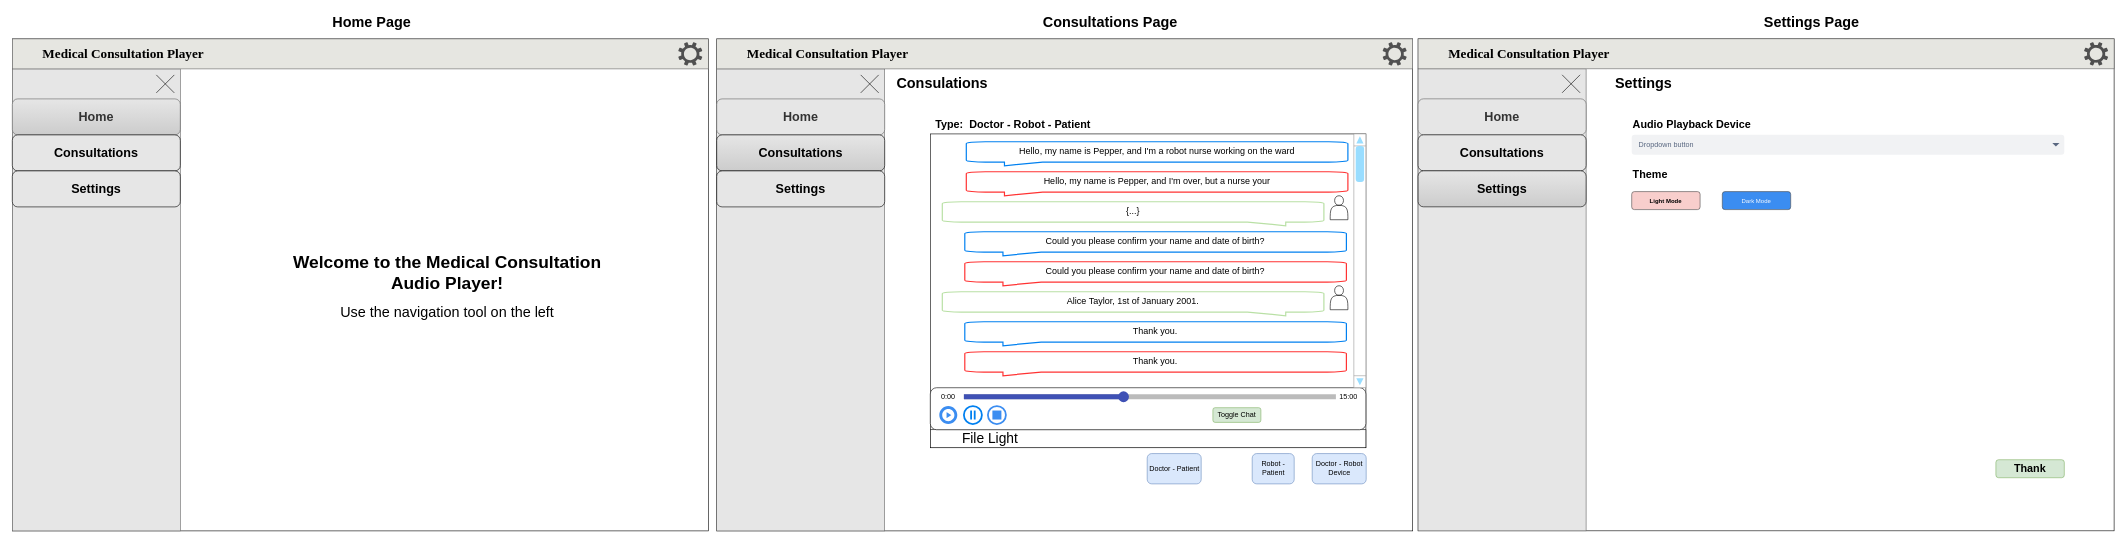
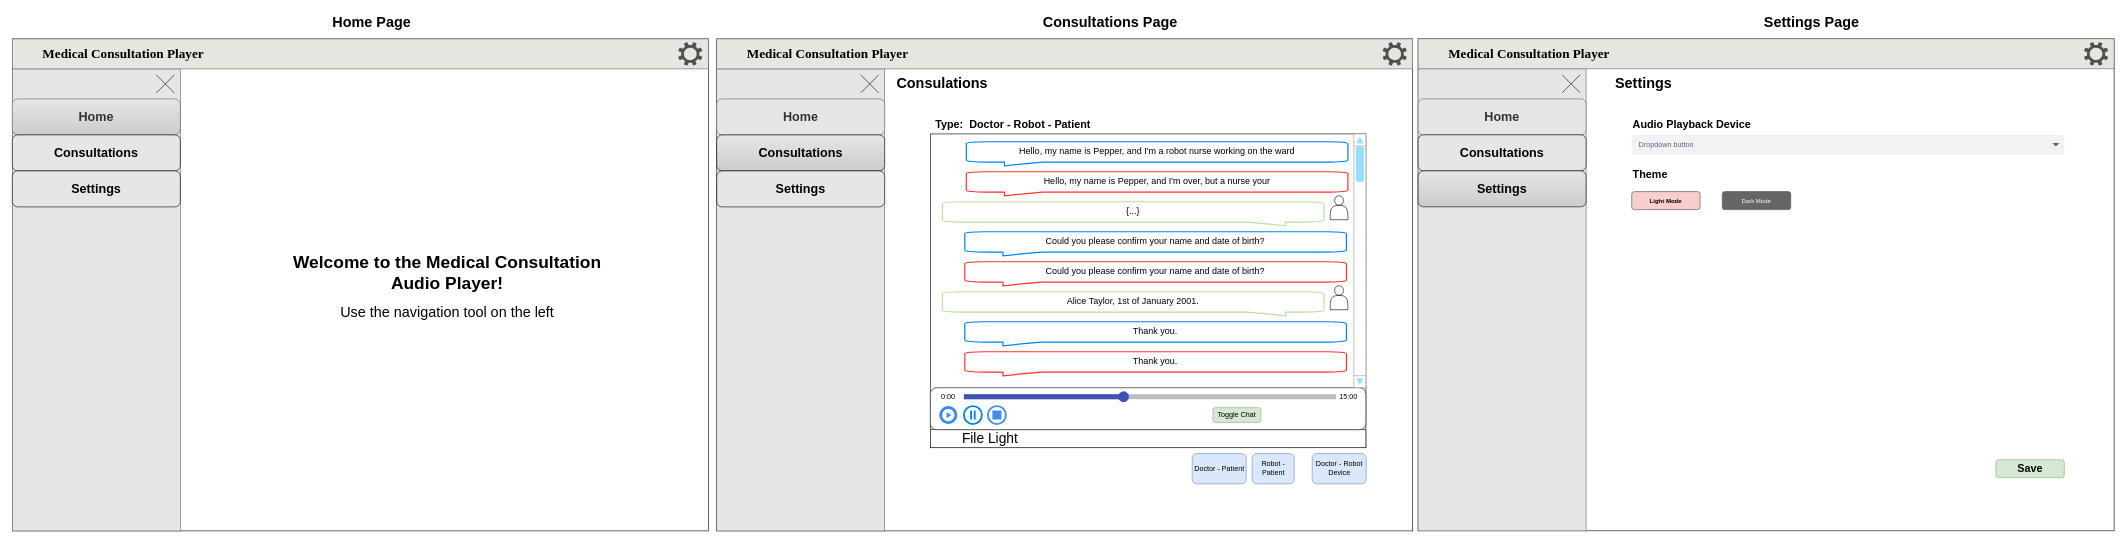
- <mxCell id="81" value="Dark Mode" style="rounded=1;html=1;shadow=0;dashed=0;whiteSpace=wrap;fontSize=10;fillColor=#3b8df1;align=center;strokeColor=#4D4D4D;fontColor=#ffffff;" vertex="1" parent="1"><mxGeometry x="2870" y="318.5" width="114" height="30" as="geometry" /></mxCell>
+ <mxCell id="81" value="Dark Mode" style="rounded=1;html=1;shadow=0;dashed=0;whiteSpace=wrap;fontSize=10;fillColor=#666666;align=center;strokeColor=#4D4D4D;fontColor=#ffffff;" vertex="1" parent="1"><mxGeometry x="2870" y="318.5" width="114" height="30" as="geometry" /></mxCell>
- <mxCell id="82" value="&lt;b&gt;&lt;font style=&quot;font-size: 18px;&quot; color=&quot;#000000&quot;&gt;Thank&lt;/font&gt;&lt;/b&gt;" style="rounded=1;html=1;shadow=0;dashed=0;whiteSpace=wrap;fontSize=10;fillColor=#d5e8d4;align=center;strokeColor=#82b366;" vertex="1" parent="1"><mxGeometry x="3326" y="765.38" width="114" height="30" as="geometry" /></mxCell>
+ <mxCell id="82" value="&lt;b&gt;&lt;font style=&quot;font-size: 18px;&quot; color=&quot;#000000&quot;&gt;Save&lt;/font&gt;&lt;/b&gt;" style="rounded=1;html=1;shadow=0;dashed=0;whiteSpace=wrap;fontSize=10;fillColor=#d5e8d4;align=center;strokeColor=#82b366;" vertex="1" parent="1"><mxGeometry x="3326" y="765.38" width="114" height="30" as="geometry" /></mxCell>
- <mxCell id="30" value="Doctor - Patient" style="rounded=1;whiteSpace=wrap;html=1;fillColor=#dae8fc;strokeColor=#6c8ebf;" vertex="1" parent="1"><mxGeometry x="1911.5" y="755.13" width="90" height="50.5" as="geometry" /></mxCell>
+ <mxCell id="30" value="Doctor - Patient" style="rounded=1;whiteSpace=wrap;html=1;fillColor=#dae8fc;strokeColor=#6c8ebf;" vertex="1" parent="1"><mxGeometry x="1986.5" y="755.13" width="90" height="50.5" as="geometry" /></mxCell>
